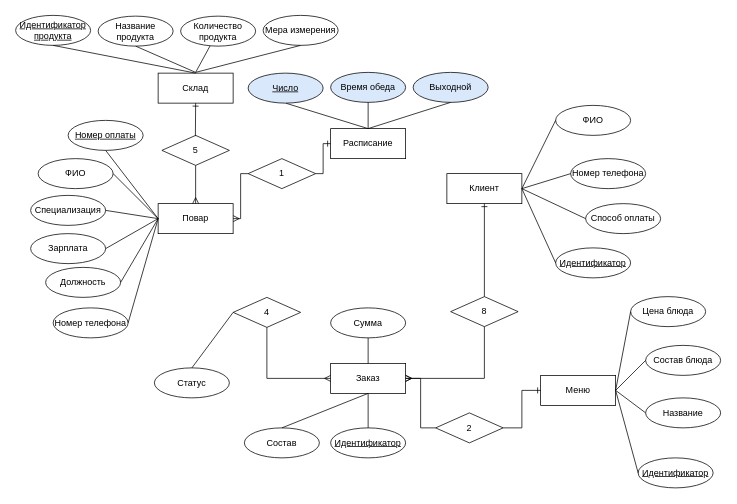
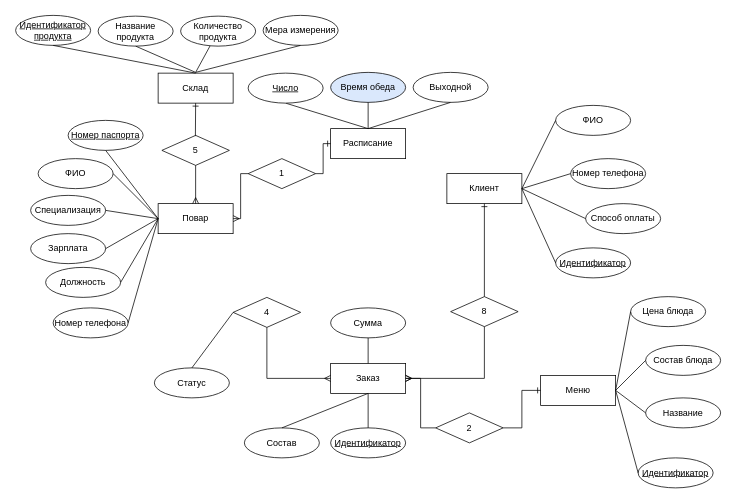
- <mxCell id="45" value="Выходной" style="ellipse;whiteSpace=wrap;html=1;align=center;fillColor=#dae8fc;" parent="1" vertex="1"><mxGeometry x="550" y="96" width="100" height="40" as="geometry" /></mxCell>
+ <mxCell id="45" value="Выходной" style="ellipse;whiteSpace=wrap;html=1;align=center;" parent="1" vertex="1"><mxGeometry x="550" y="96" width="100" height="40" as="geometry" /></mxCell>
- <mxCell id="66" value="Число" style="ellipse;whiteSpace=wrap;html=1;align=center;fontStyle=4;fillColor=#dae8fc;" parent="1" vertex="1"><mxGeometry x="330" y="97" width="100" height="40" as="geometry" /></mxCell>
+ <mxCell id="66" value="Число" style="ellipse;whiteSpace=wrap;html=1;align=center;fontStyle=4;" parent="1" vertex="1"><mxGeometry x="330" y="97" width="100" height="40" as="geometry" /></mxCell>
- <mxCell id="69" value="Номер оплаты" style="ellipse;whiteSpace=wrap;html=1;align=center;fontStyle=4;" parent="1" vertex="1"><mxGeometry x="90" y="160" width="100" height="40" as="geometry" /></mxCell>
+ <mxCell id="69" value="Номер паспорта" style="ellipse;whiteSpace=wrap;html=1;align=center;fontStyle=4;" parent="1" vertex="1"><mxGeometry x="90" y="160" width="100" height="40" as="geometry" /></mxCell>
